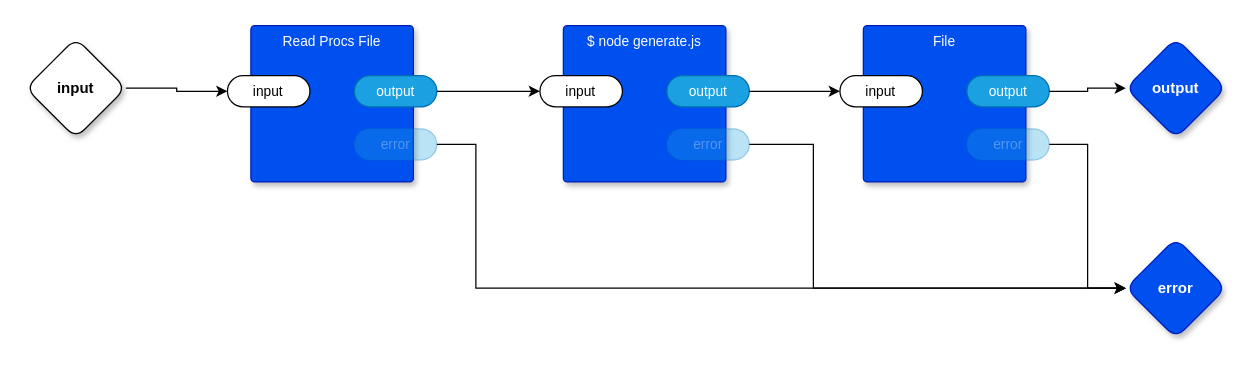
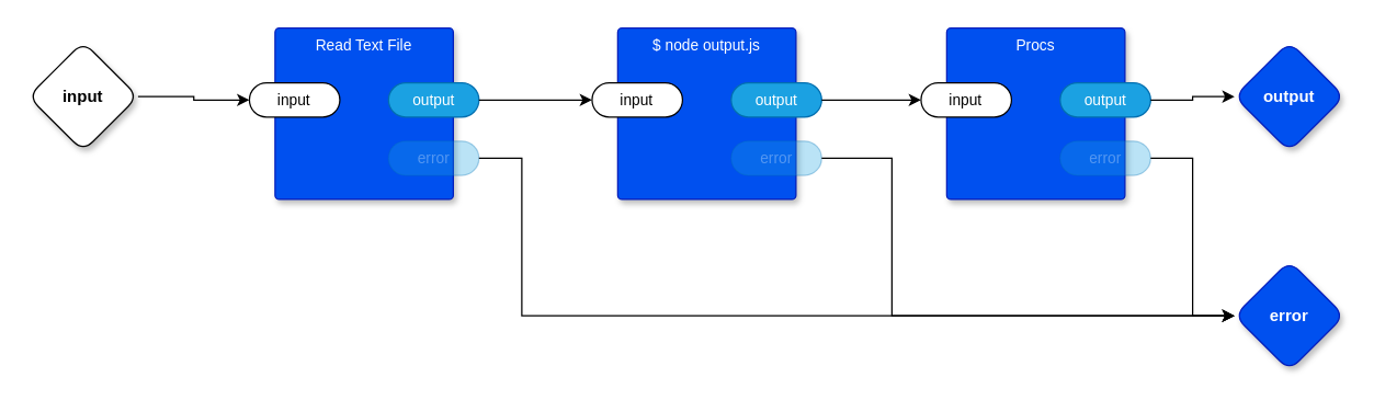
- <mxCell id="5" value="Read Procs File" style="rounded=1;whiteSpace=wrap;html=1;sketch=0;container=1;recursiveResize=0;verticalAlign=top;arcSize=6;fontStyle=0;autosize=0;points=[];absoluteArcSize=1;shadow=1;strokeColor=#001DBC;fillColor=#0050ef;fontColor=#ffffff;fontFamily=Helvetica;fontSize=11;" vertex="1" parent="1"><mxGeometry x="200" y="20" width="130" height="125" as="geometry"><mxRectangle x="-98" y="-1230" width="99" height="26" as="alternateBounds" /></mxGeometry></mxCell>
+ <mxCell id="5" value="Read Text File" style="rounded=1;whiteSpace=wrap;html=1;sketch=0;container=1;recursiveResize=0;verticalAlign=top;arcSize=6;fontStyle=0;autosize=0;points=[];absoluteArcSize=1;shadow=1;strokeColor=#001DBC;fillColor=#0050ef;fontColor=#ffffff;fontFamily=Helvetica;fontSize=11;" vertex="1" parent="1"><mxGeometry x="200" y="20" width="130" height="125" as="geometry"><mxRectangle x="-98" y="-1230" width="99" height="26" as="alternateBounds" /></mxGeometry></mxCell>
- <mxCell id="11" value="$ node generate.js" style="rounded=1;whiteSpace=wrap;html=1;sketch=0;container=1;recursiveResize=0;verticalAlign=top;arcSize=6;fontStyle=0;autosize=0;points=[];absoluteArcSize=1;shadow=1;strokeColor=#001DBC;fillColor=#0050ef;fontColor=#ffffff;fontFamily=Helvetica;fontSize=11;" vertex="1" parent="1"><mxGeometry x="450" y="20" width="130" height="125" as="geometry"><mxRectangle x="-98" y="-1230" width="99" height="26" as="alternateBounds" /></mxGeometry></mxCell>
+ <mxCell id="11" value="$ node output.js" style="rounded=1;whiteSpace=wrap;html=1;sketch=0;container=1;recursiveResize=0;verticalAlign=top;arcSize=6;fontStyle=0;autosize=0;points=[];absoluteArcSize=1;shadow=1;strokeColor=#001DBC;fillColor=#0050ef;fontColor=#ffffff;fontFamily=Helvetica;fontSize=11;" vertex="1" parent="1"><mxGeometry x="450" y="20" width="130" height="125" as="geometry"><mxRectangle x="-98" y="-1230" width="99" height="26" as="alternateBounds" /></mxGeometry></mxCell>
- <mxCell id="17" value="File" style="rounded=1;whiteSpace=wrap;html=1;sketch=0;container=1;recursiveResize=0;verticalAlign=top;arcSize=6;fontStyle=0;autosize=0;points=[];absoluteArcSize=1;shadow=1;strokeColor=#001DBC;fillColor=#0050ef;fontColor=#ffffff;fontFamily=Helvetica;fontSize=11;" vertex="1" parent="1"><mxGeometry x="690" y="20" width="130" height="125" as="geometry"><mxRectangle x="-98" y="-1230" width="99" height="26" as="alternateBounds" /></mxGeometry></mxCell>
+ <mxCell id="17" value="Procs" style="rounded=1;whiteSpace=wrap;html=1;sketch=0;container=1;recursiveResize=0;verticalAlign=top;arcSize=6;fontStyle=0;autosize=0;points=[];absoluteArcSize=1;shadow=1;strokeColor=#001DBC;fillColor=#0050ef;fontColor=#ffffff;fontFamily=Helvetica;fontSize=11;" vertex="1" parent="1"><mxGeometry x="690" y="20" width="130" height="125" as="geometry"><mxRectangle x="-98" y="-1230" width="99" height="26" as="alternateBounds" /></mxGeometry></mxCell>
